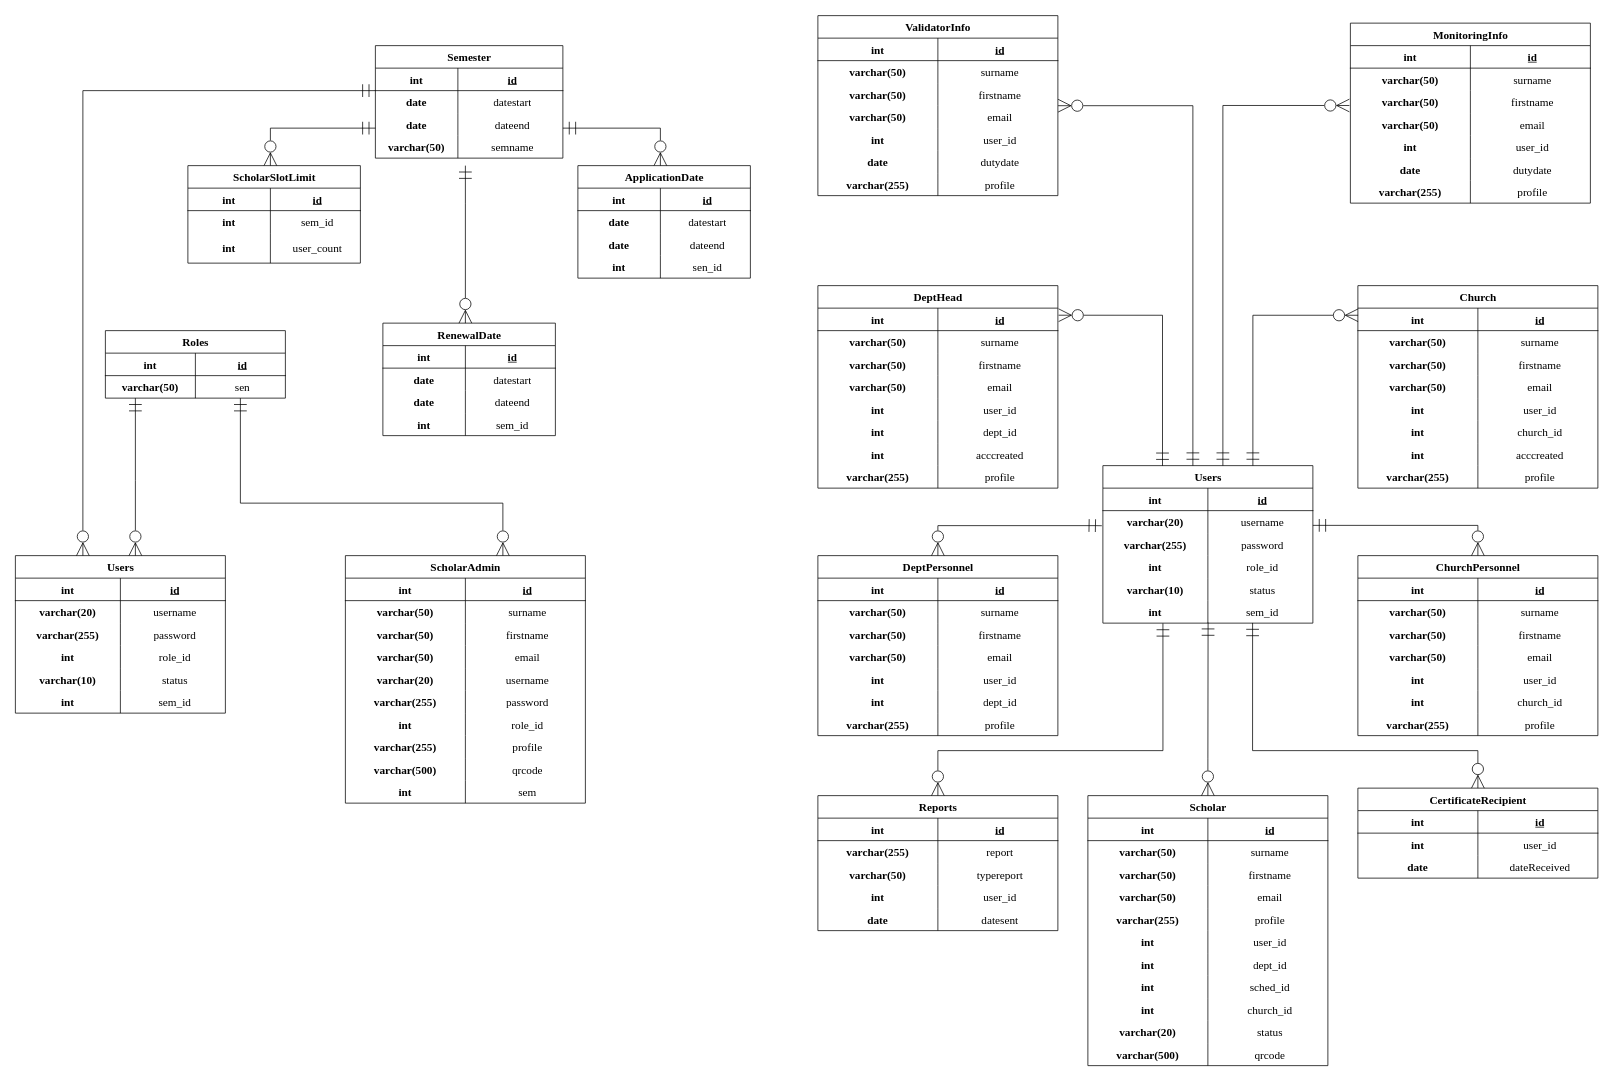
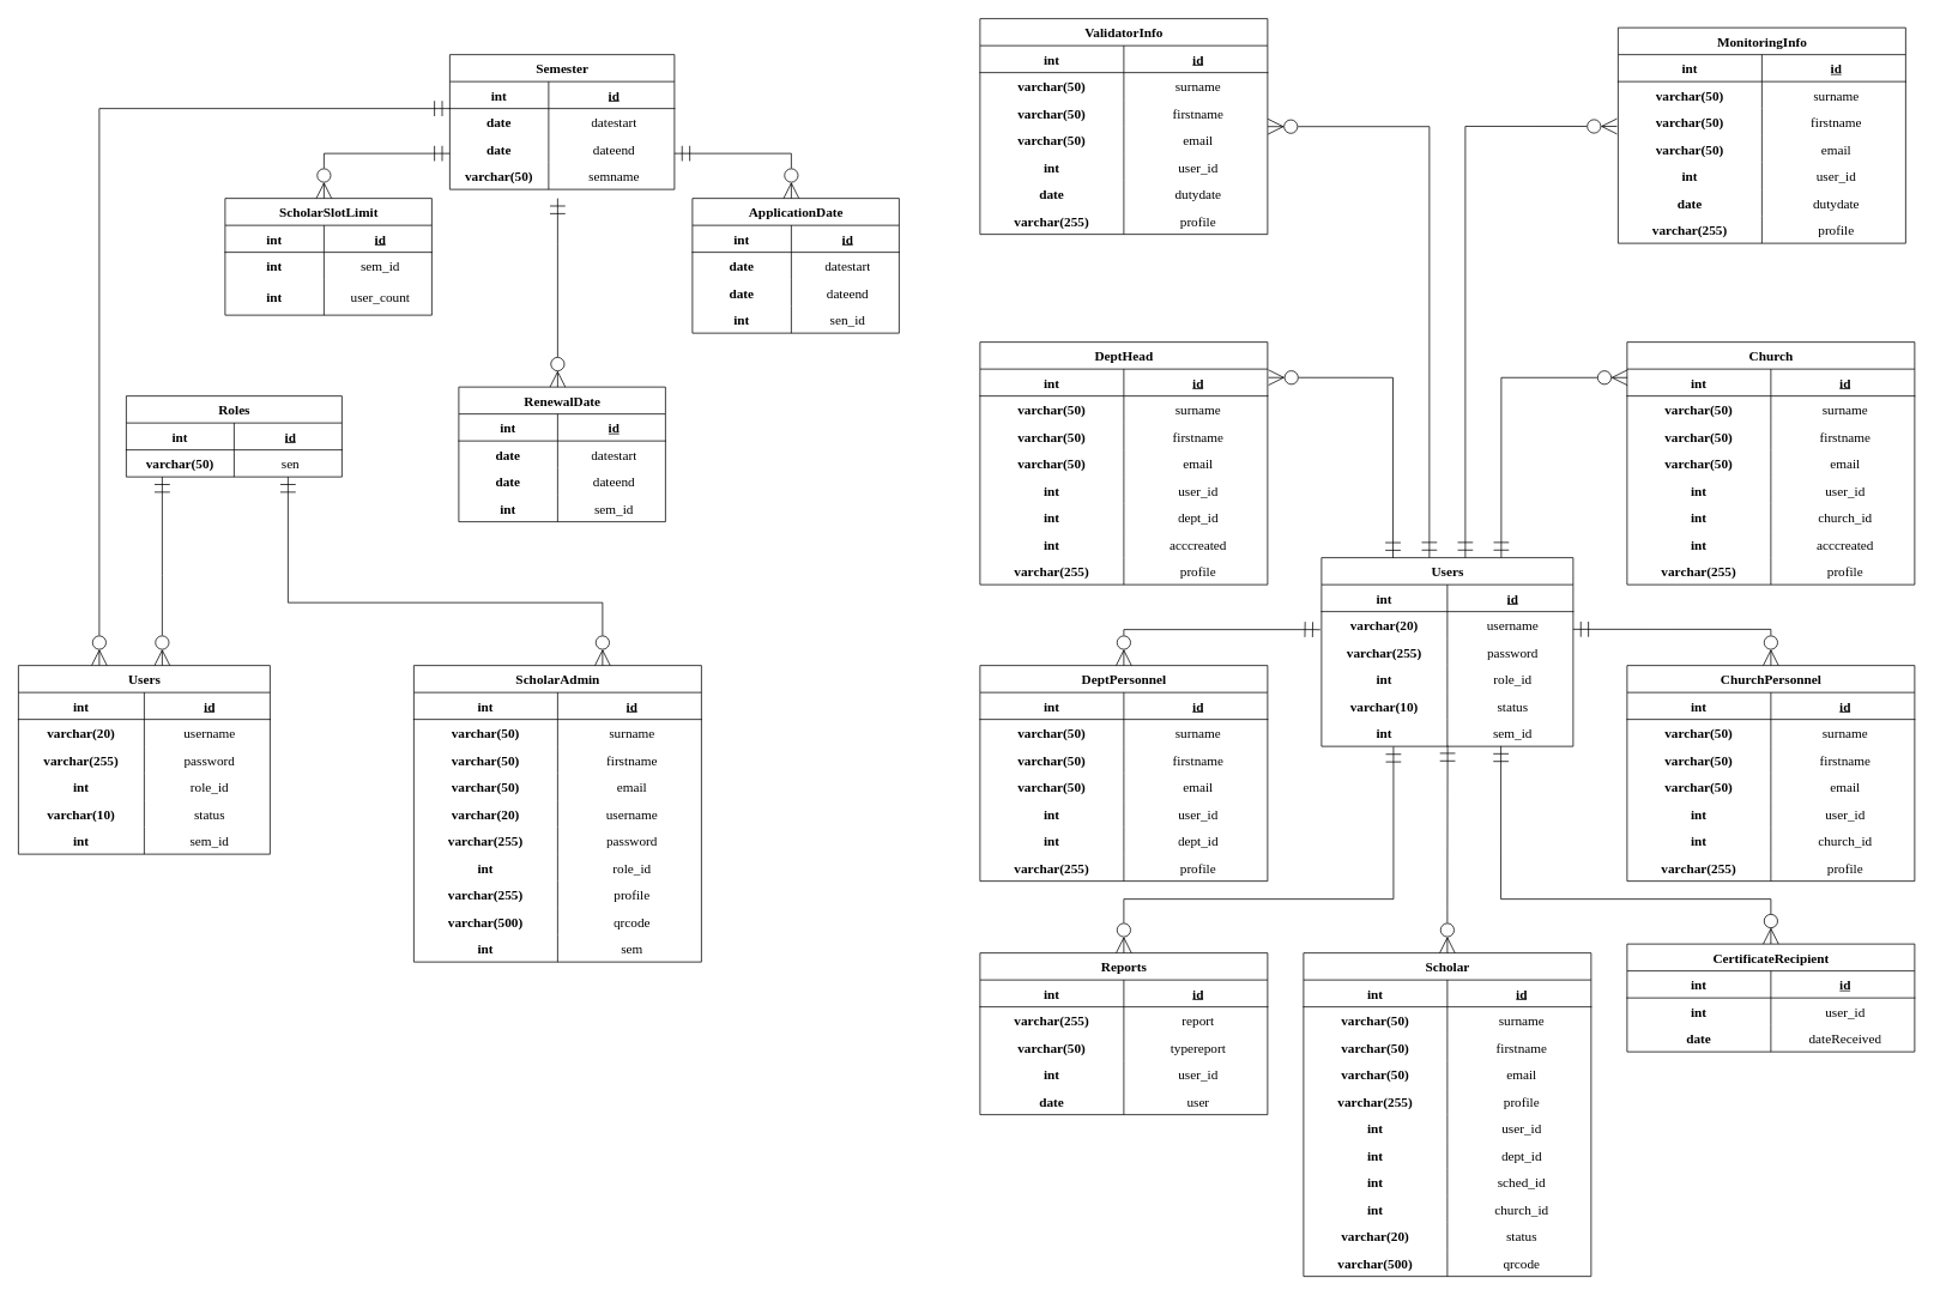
- <mxCell id="217" value="datesent" style="shape=partialRectangle;connectable=0;fillColor=none;top=0;left=0;bottom=0;right=0;align=center;spacingLeft=6;overflow=hidden;whiteSpace=wrap;html=1;fontFamily=Lucida Console;fontSize=15;" vertex="1" parent="215"><mxGeometry x="160" width="160" height="30" as="geometry"><mxRectangle width="160" height="30" as="alternateBounds" /></mxGeometry></mxCell>
+ <mxCell id="217" value="user" style="shape=partialRectangle;connectable=0;fillColor=none;top=0;left=0;bottom=0;right=0;align=center;spacingLeft=6;overflow=hidden;whiteSpace=wrap;html=1;fontFamily=Lucida Console;fontSize=15;" vertex="1" parent="215"><mxGeometry x="160" width="160" height="30" as="geometry"><mxRectangle width="160" height="30" as="alternateBounds" /></mxGeometry></mxCell>
